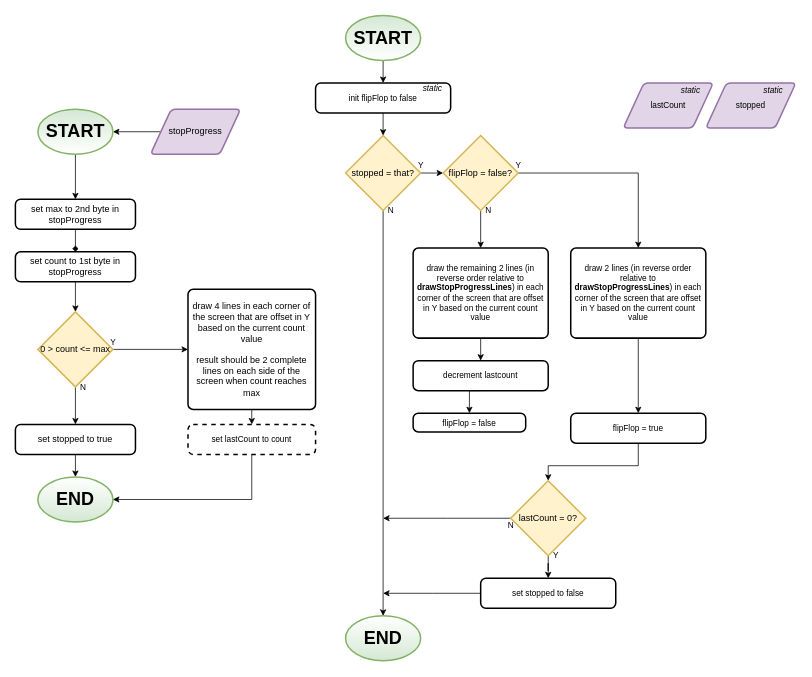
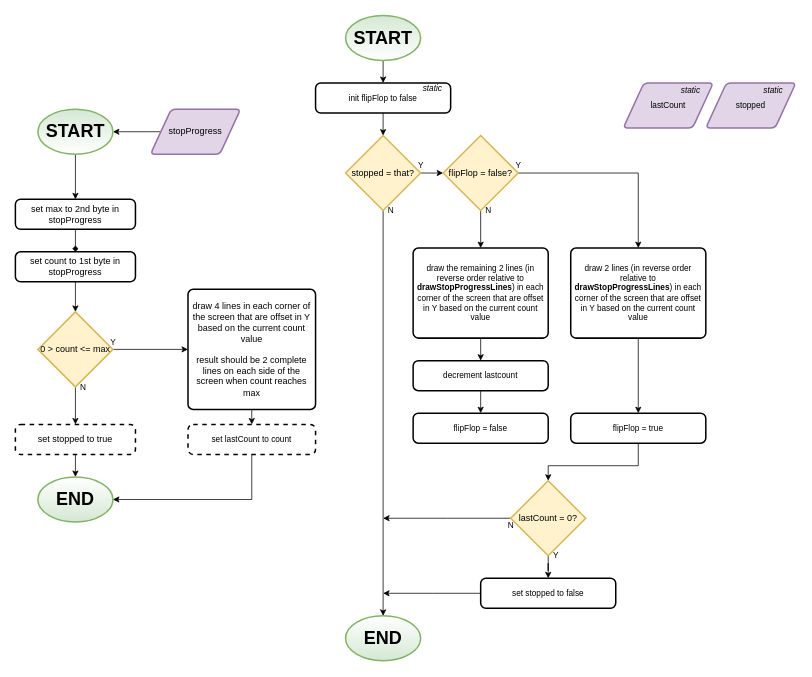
- <mxCell id="42" value="flipFlop = false" style="rounded=1;whiteSpace=wrap;html=1;absoluteArcSize=1;arcSize=14;strokeWidth=2;gradientColor=#ffffff;fontSize=11;" vertex="1" parent="1"><mxGeometry x="550" y="550" width="150" height="25" as="geometry" /></mxCell>
+ <mxCell id="42" value="flipFlop = false" style="rounded=1;whiteSpace=wrap;html=1;absoluteArcSize=1;arcSize=14;strokeWidth=2;gradientColor=#ffffff;fontSize=11;" vertex="1" parent="1"><mxGeometry x="550" y="550" width="180" height="40" as="geometry" /></mxCell>
- <mxCell id="13" value="set stopped to true" style="rounded=1;whiteSpace=wrap;html=1;absoluteArcSize=1;arcSize=14;strokeWidth=2;" vertex="1" parent="1"><mxGeometry x="20" y="565" width="160" height="40" as="geometry" /></mxCell>
+ <mxCell id="13" value="set stopped to true" style="rounded=1;whiteSpace=wrap;html=1;absoluteArcSize=1;arcSize=14;strokeWidth=2;dashed=1;" vertex="1" parent="1"><mxGeometry x="20" y="565" width="160" height="40" as="geometry" /></mxCell>
